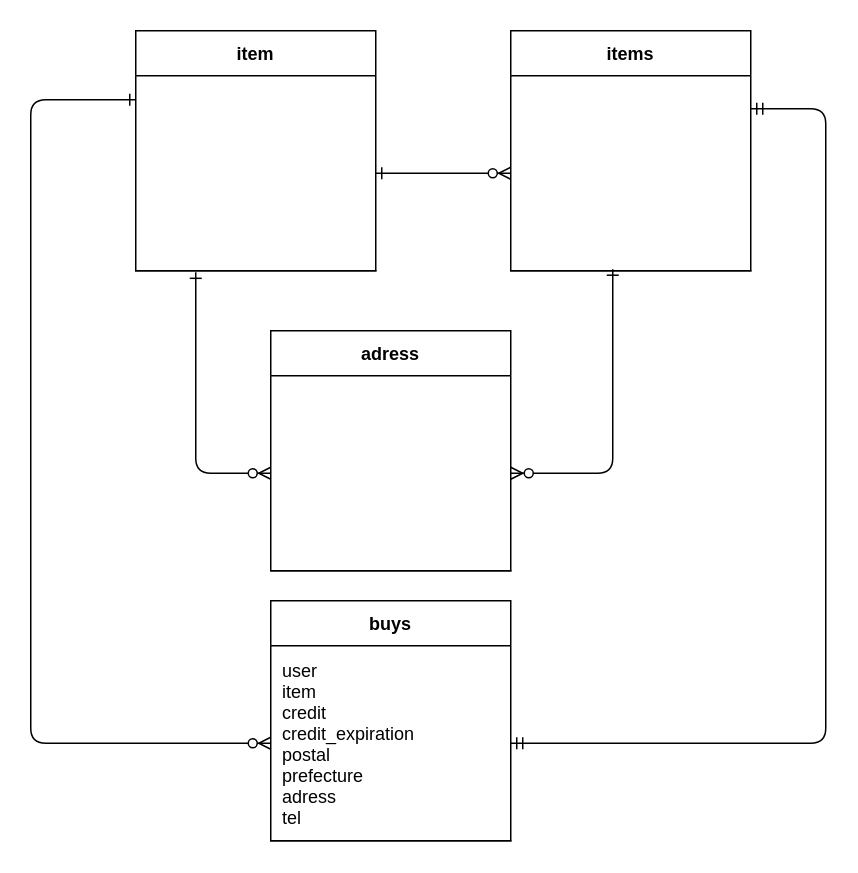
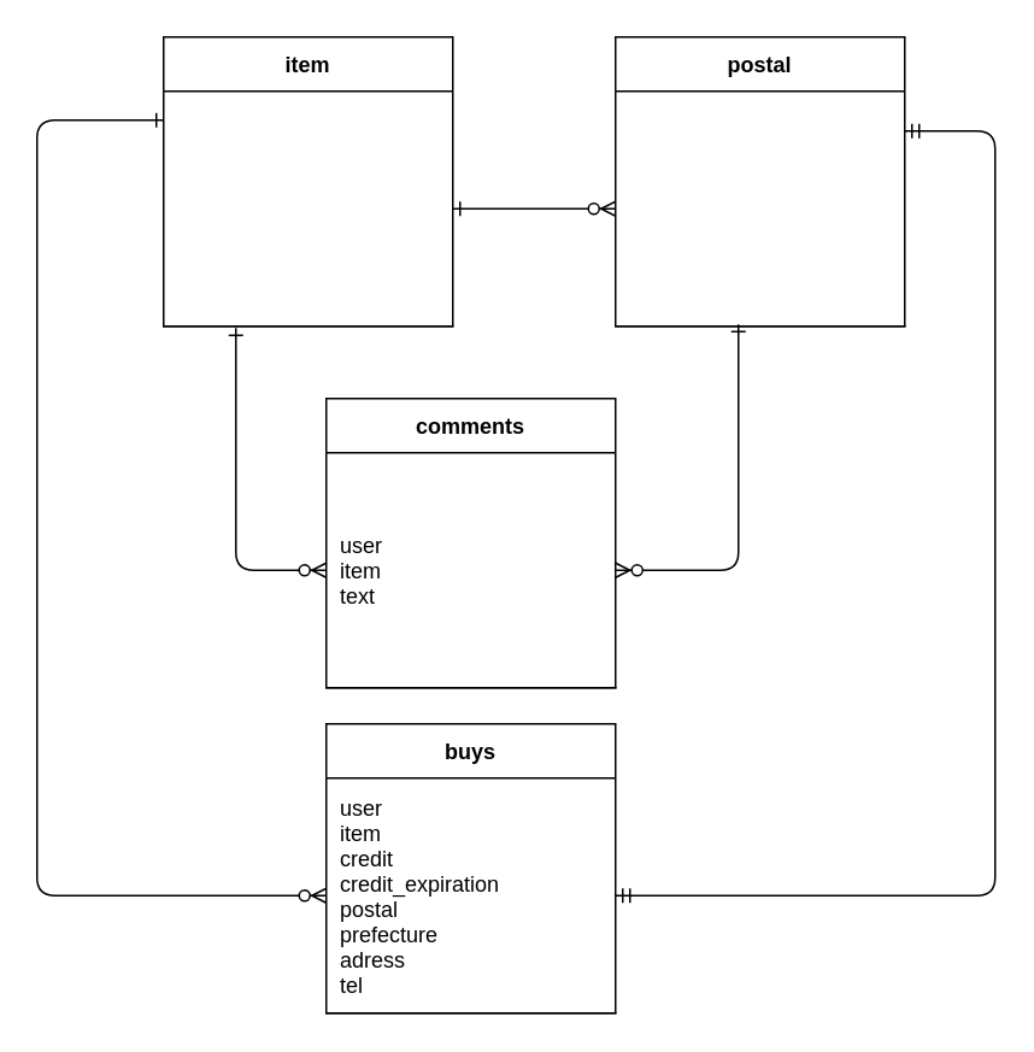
- <mxCell id="3" value="items" style="shape=table;startSize=30;container=1;collapsible=1;childLayout=tableLayout;fixedRows=1;rowLines=0;fontStyle=1;align=center;resizeLast=1;" vertex="1" parent="1"><mxGeometry x="340" y="20" width="160" height="160" as="geometry" /></mxCell>
+ <mxCell id="3" value="postal" style="shape=table;startSize=30;container=1;collapsible=1;childLayout=tableLayout;fixedRows=1;rowLines=0;fontStyle=1;align=center;resizeLast=1;" vertex="1" parent="1"><mxGeometry x="340" y="20" width="160" height="160" as="geometry" /></mxCell>
- <mxCell id="14" value="adress" style="shape=table;startSize=30;container=1;collapsible=1;childLayout=tableLayout;fixedRows=1;rowLines=0;fontStyle=1;align=center;resizeLast=1;" vertex="1" parent="1"><mxGeometry x="180" y="220" width="160" height="160" as="geometry" /></mxCell>
+ <mxCell id="14" value="comments" style="shape=table;startSize=30;container=1;collapsible=1;childLayout=tableLayout;fixedRows=1;rowLines=0;fontStyle=1;align=center;resizeLast=1;" vertex="1" parent="1"><mxGeometry x="180" y="220" width="160" height="160" as="geometry" /></mxCell>
+ <mxCell id="16" value="user&#10;item&#10;text" style="shape=partialRectangle;overflow=hidden;connectable=0;fillColor=none;top=0;left=0;bottom=0;right=0;align=left;spacingLeft=6;fontStyle=0;strokeColor=none;" vertex="1" parent="15"><mxGeometry width="160" height="130" as="geometry" /></mxCell>
